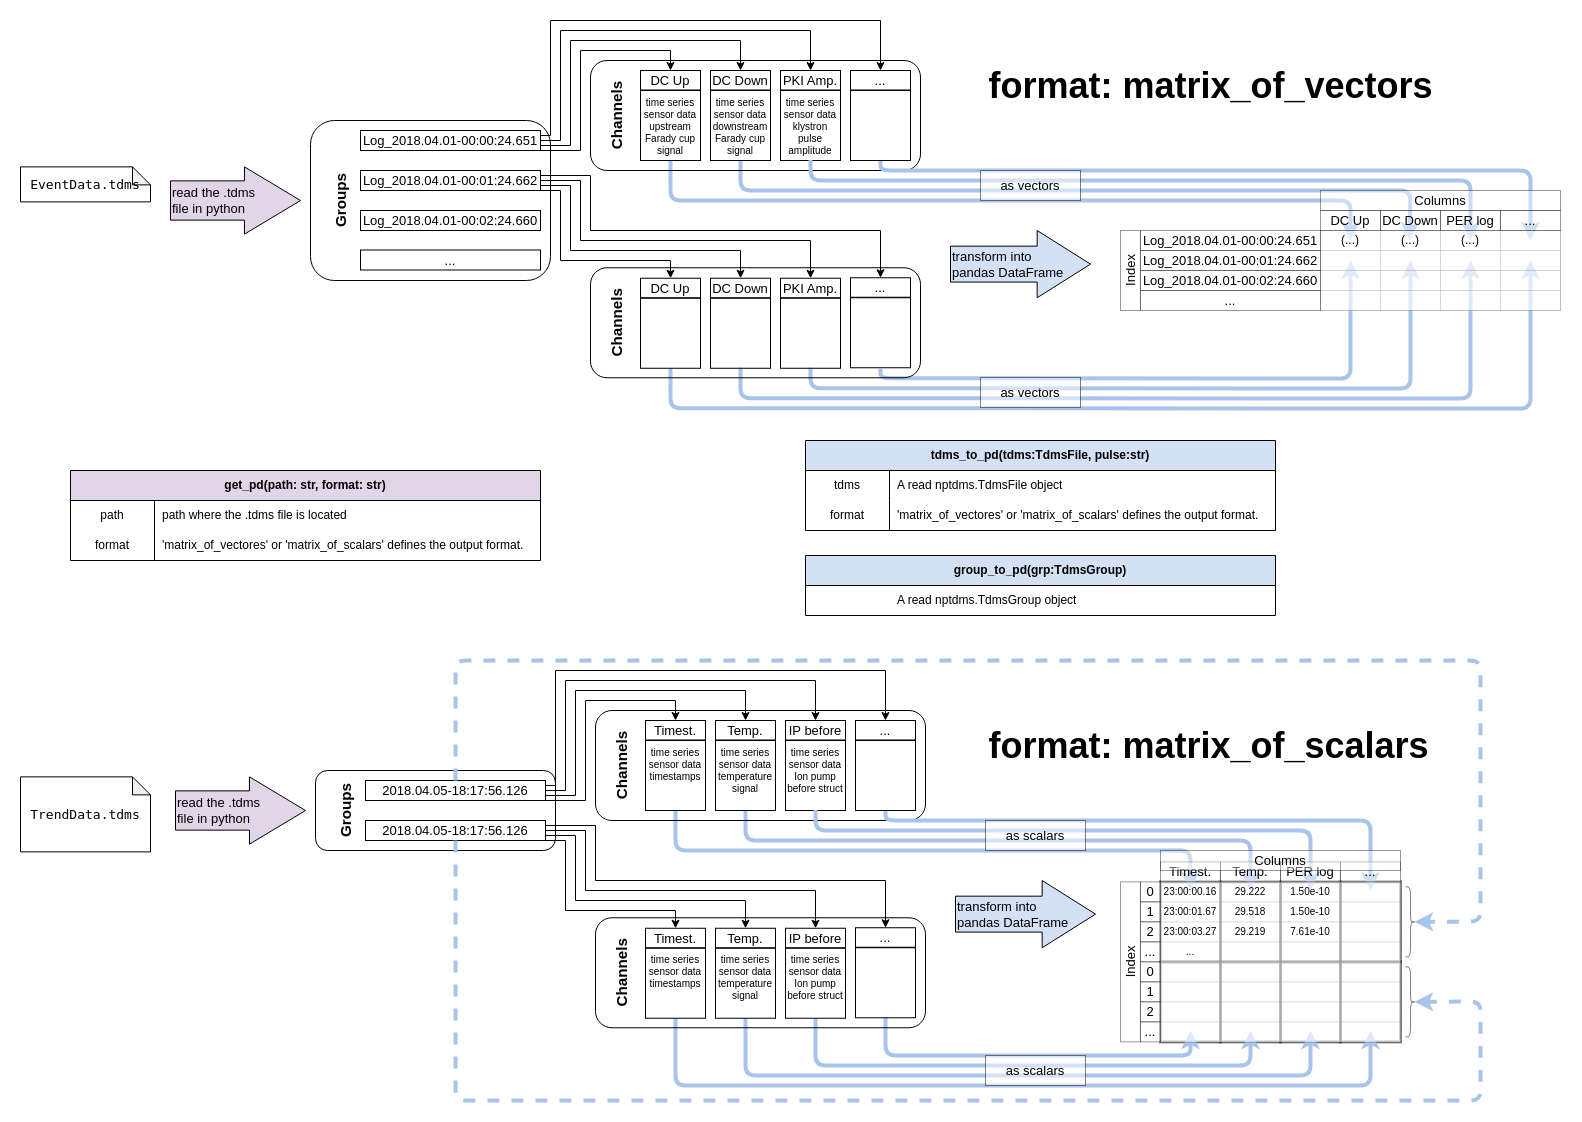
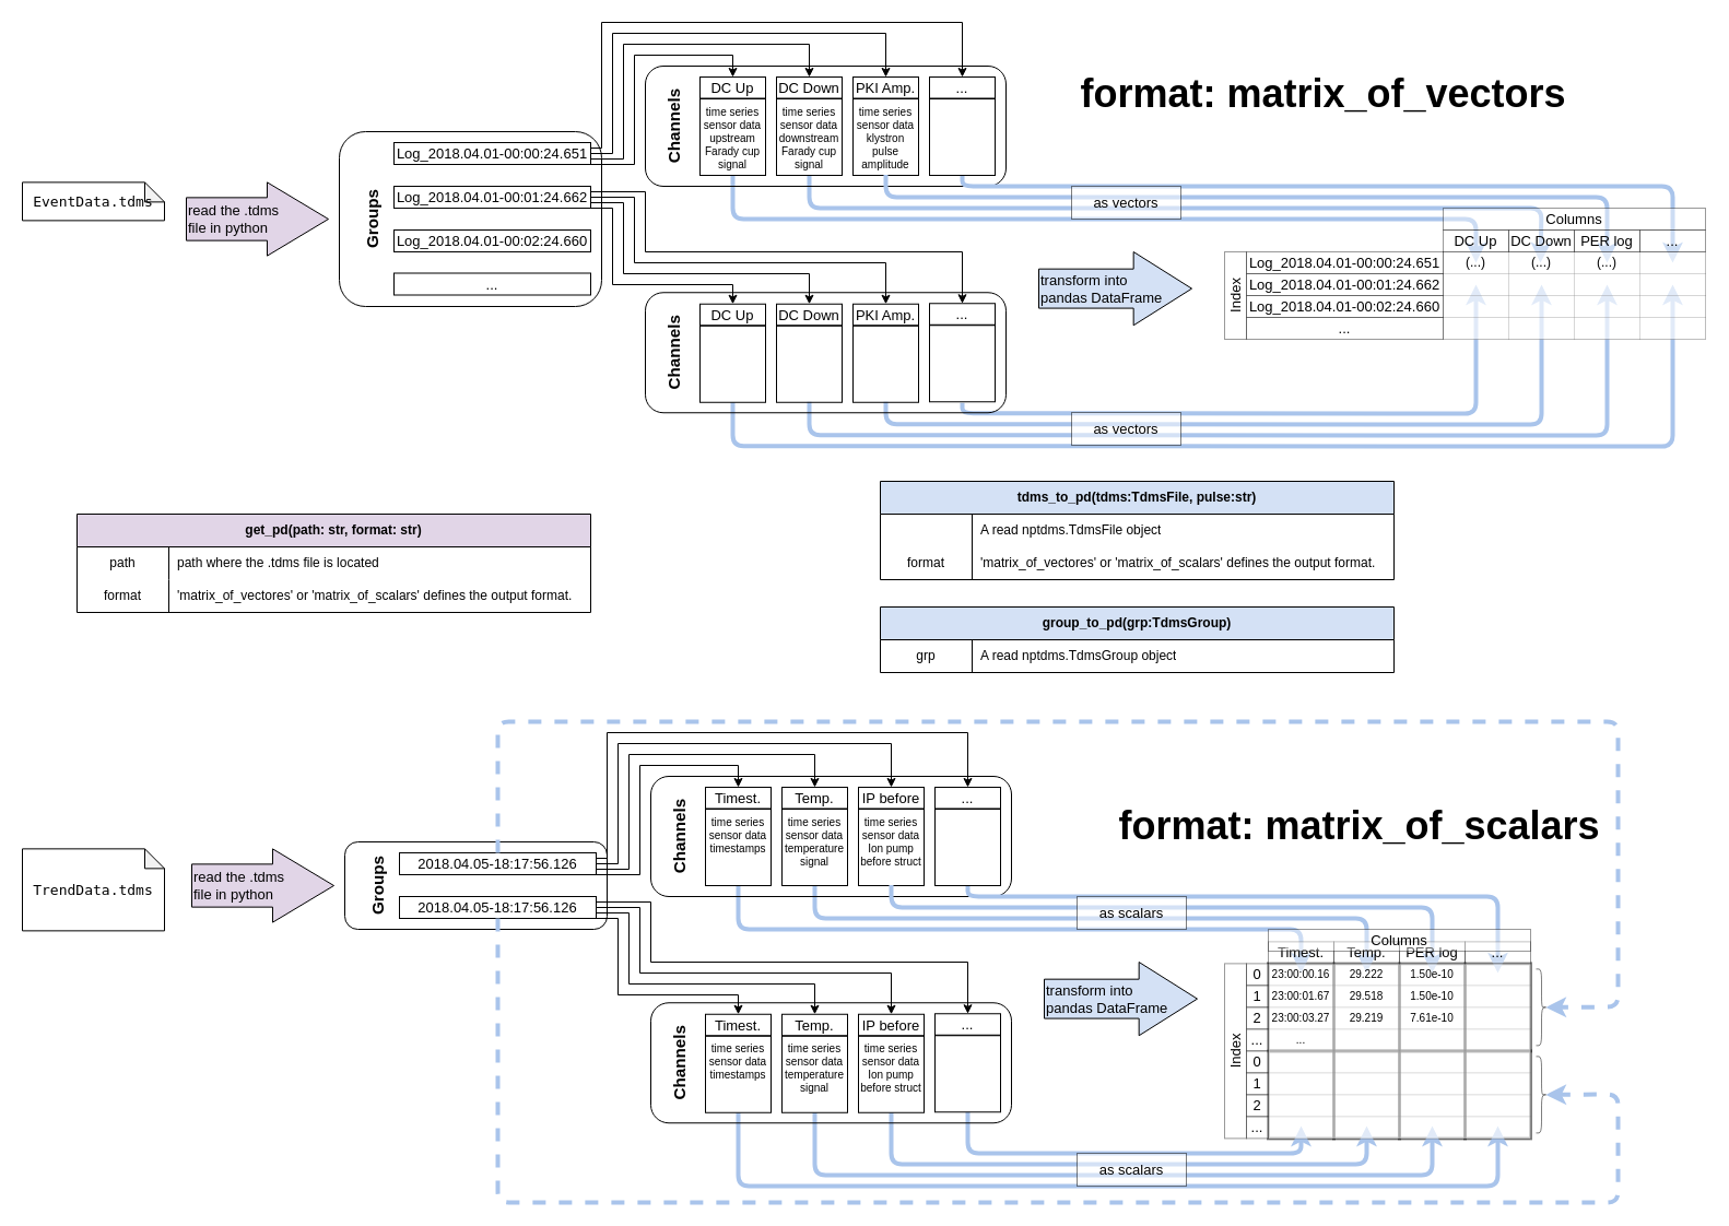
- <mxCell id="28" value="tdms" style="shape=partialRectangle;html=1;whiteSpace=wrap;connectable=0;fillColor=none;top=0;left=0;bottom=0;right=0;overflow=hidden;" vertex="1" parent="27"><mxGeometry width="84" height="30" as="geometry" /></mxCell>
+ <mxCell id="35" value="grp" style="shape=partialRectangle;html=1;whiteSpace=wrap;connectable=0;fillColor=none;top=0;left=0;bottom=0;right=0;overflow=hidden;" vertex="1" parent="34"><mxGeometry width="84" height="30" as="geometry" /></mxCell>
- <mxCell id="221" value="&lt;h2&gt;format: matrix_of_scalars&lt;/h2&gt;" style="text;strokeColor=none;fillColor=none;html=1;fontSize=24;fontStyle=1;verticalAlign=middle;align=center;opacity=50;" vertex="1" parent="1"><mxGeometry x="990" y="720" width="435" height="50" as="geometry" /></mxCell>
+ <mxCell id="221" value="&lt;h2&gt;format: matrix_of_scalars&lt;/h2&gt;" style="text;strokeColor=none;fillColor=none;html=1;fontSize=24;fontStyle=1;verticalAlign=middle;align=center;opacity=50;" vertex="1" parent="1"><mxGeometry x="1025" y="730" width="435" height="50" as="geometry" /></mxCell>
